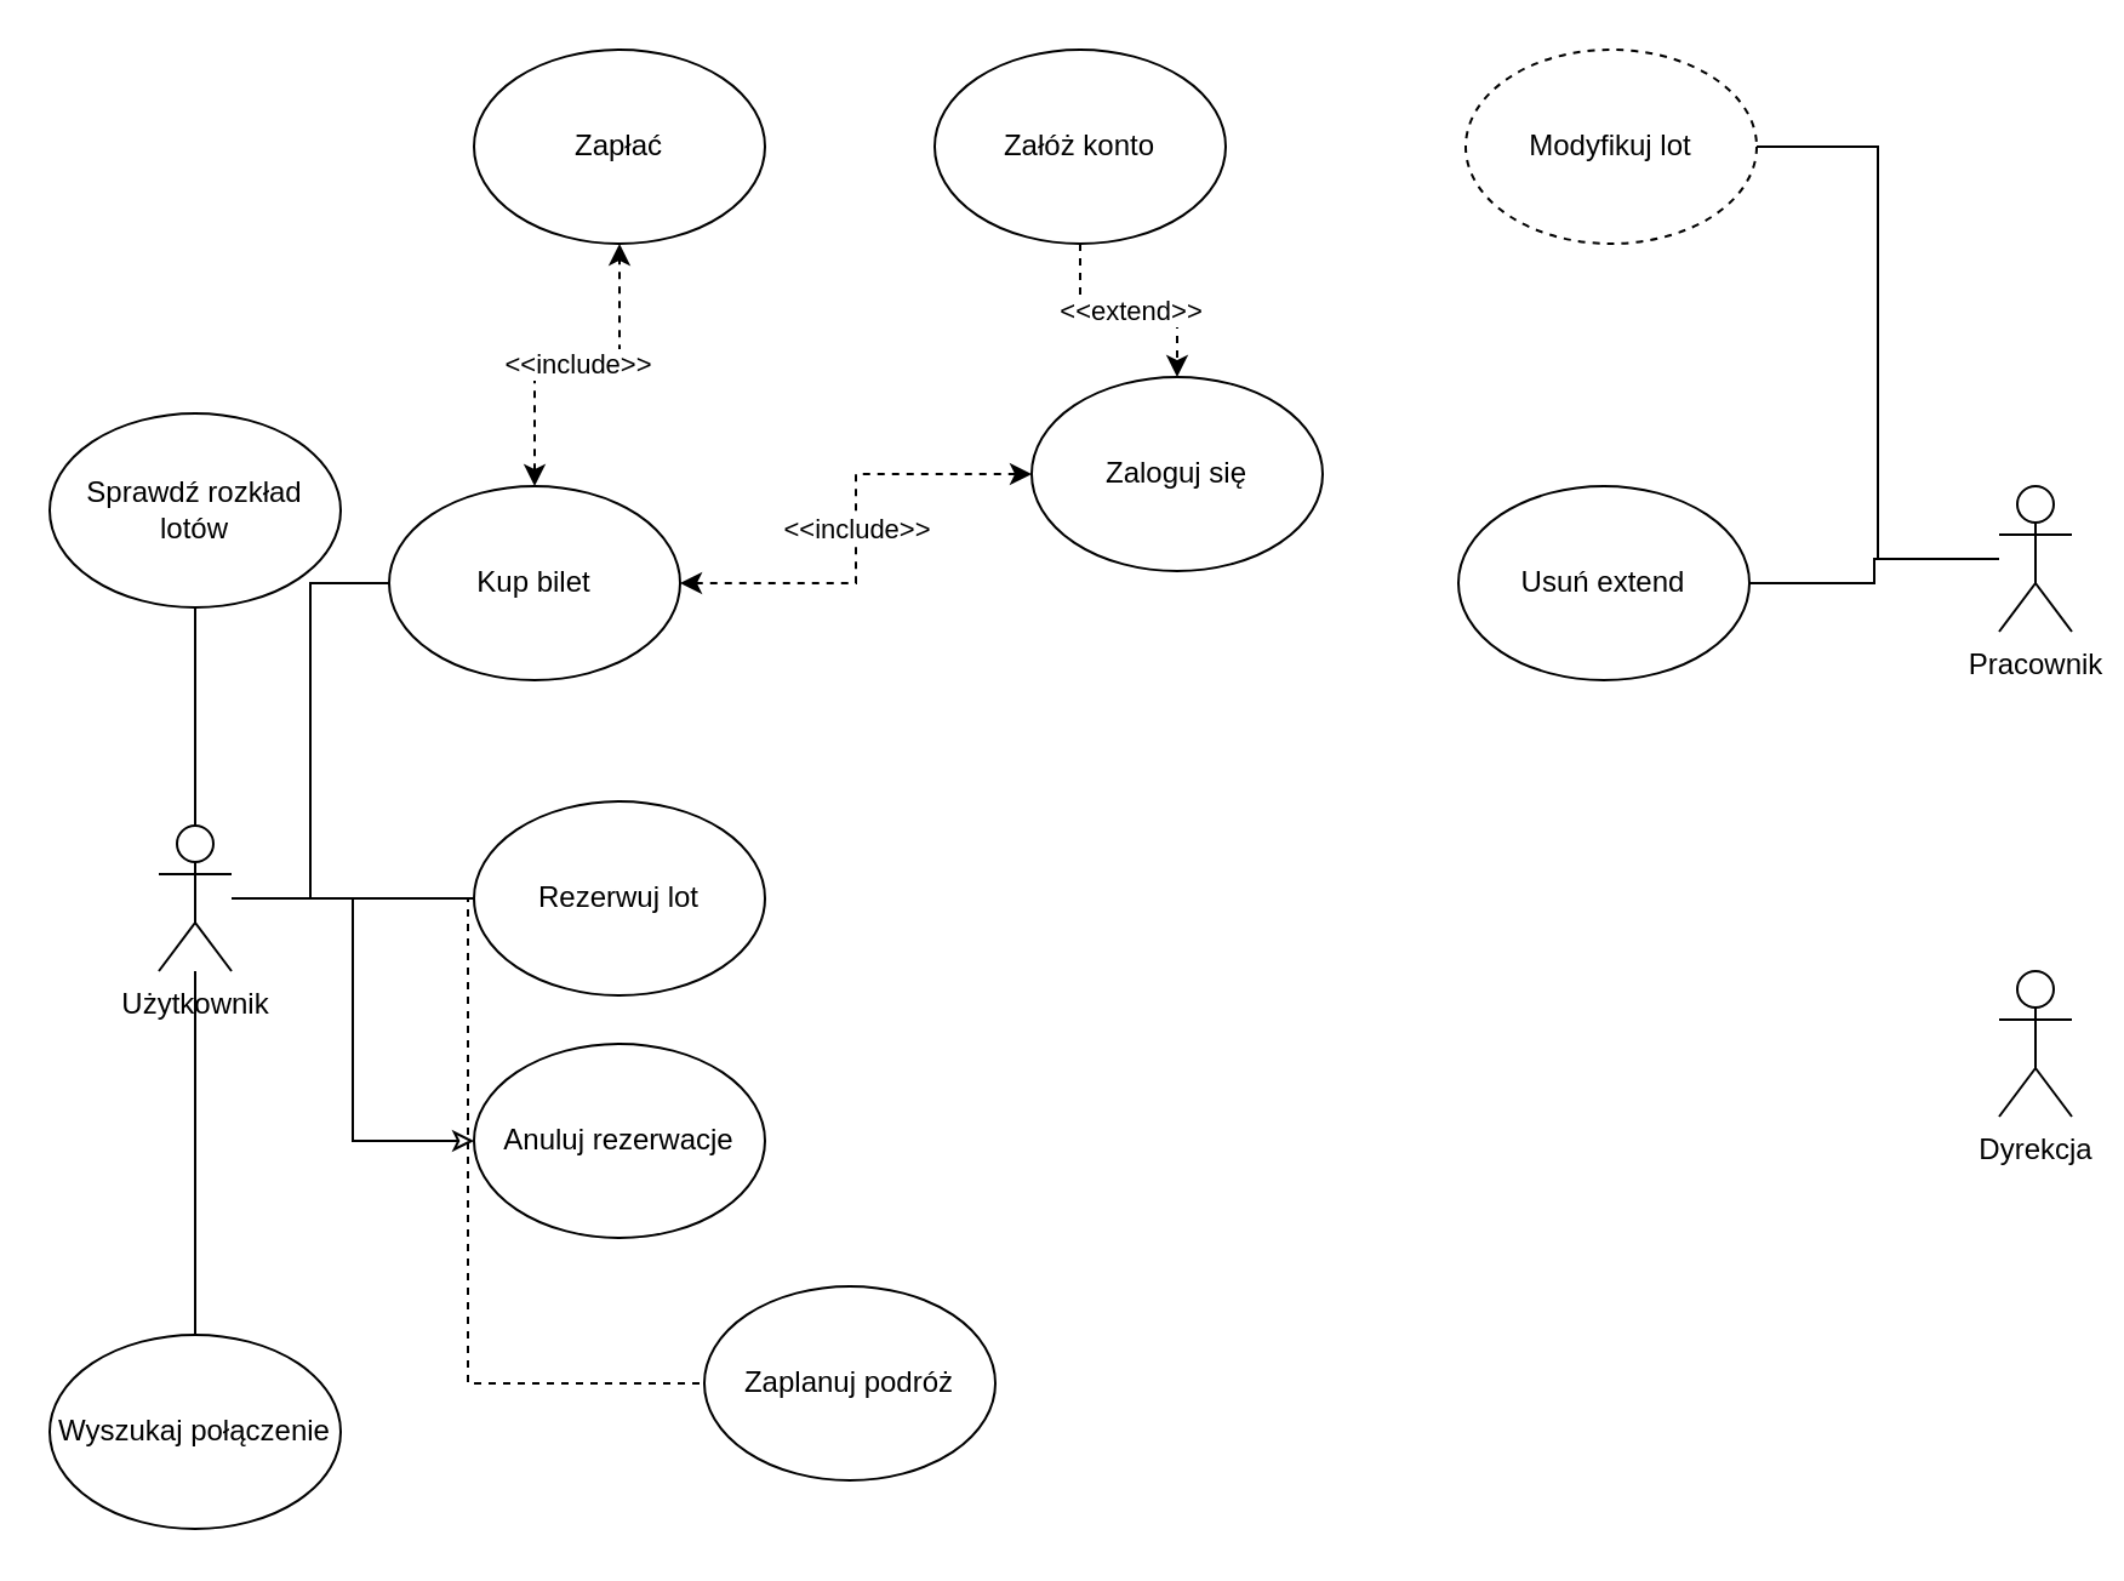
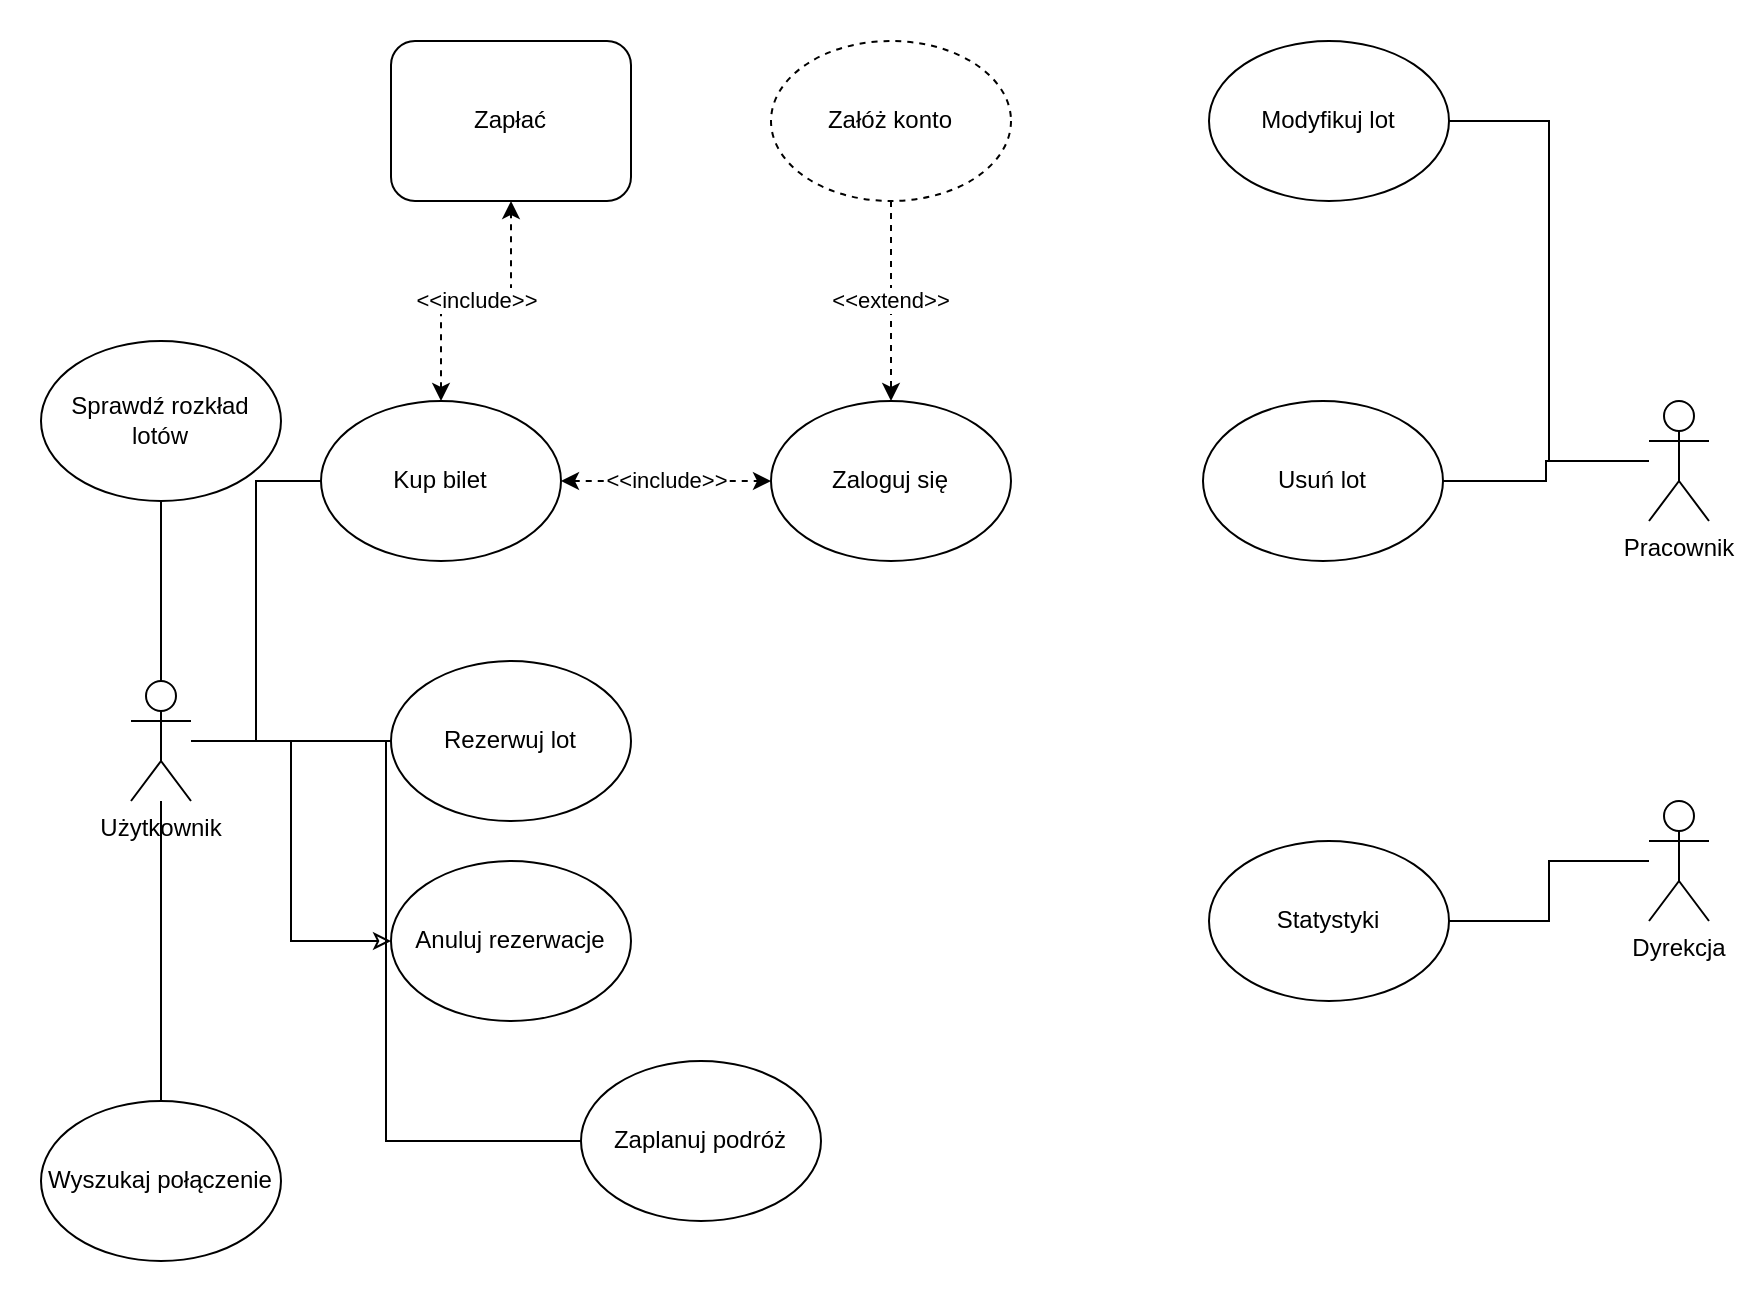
- <mxCell id="23" value="Zapłać" style="ellipse;whiteSpace=wrap;html=1;" vertex="1" parent="1"><mxGeometry y="20" width="120" height="80" as="geometry" x="195" /></mxCell>
+ <mxCell id="23" value="Zapłać" style="whiteSpace=wrap;html=1;rounded=1;" vertex="1" parent="1"><mxGeometry y="20" width="120" height="80" as="geometry" x="195" /></mxCell>
- <mxCell id="27" value="Załóż konto" style="ellipse;whiteSpace=wrap;html=1;" vertex="1" parent="1"><mxGeometry x="385" y="20" width="120" height="80" as="geometry" /></mxCell>
+ <mxCell id="27" value="Załóż konto" style="ellipse;whiteSpace=wrap;html=1;dashed=1;" vertex="1" parent="1"><mxGeometry x="385" y="20" width="120" height="80" as="geometry" /></mxCell>
- <mxCell id="14" value="Modyfikuj lot" style="ellipse;whiteSpace=wrap;html=1;dashed=1;" vertex="1" parent="1"><mxGeometry x="604" y="20" width="120" height="80" as="geometry" /></mxCell>
+ <mxCell id="14" value="Modyfikuj lot" style="ellipse;whiteSpace=wrap;html=1;" vertex="1" parent="1"><mxGeometry x="604" y="20" width="120" height="80" as="geometry" /></mxCell>
- <mxCell id="25" value="Zaloguj się" style="ellipse;whiteSpace=wrap;html=1;direction=west;" vertex="1" parent="1"><mxGeometry x="425" y="155" width="120" height="80" as="geometry" /></mxCell>
+ <mxCell id="25" value="Zaloguj się" style="ellipse;whiteSpace=wrap;html=1;direction=west;" vertex="1" parent="1"><mxGeometry x="385" y="200" width="120" height="80" as="geometry" /></mxCell>
- <mxCell id="13" value="Usuń extend" style="ellipse;whiteSpace=wrap;html=1;" vertex="1" parent="1"><mxGeometry x="601" y="200" width="120" height="80" as="geometry" /></mxCell>
+ <mxCell id="13" value="Usuń lot" style="ellipse;whiteSpace=wrap;html=1;" vertex="1" parent="1"><mxGeometry x="601" y="200" width="120" height="80" as="geometry" /></mxCell>
+ <mxCell id="11" style="edgeStyle=orthogonalEdgeStyle;rounded=0;orthogonalLoop=1;jettySize=auto;html=1;endArrow=none;endFill=0;" edge="1" parent="1" source="12" target="10"><mxGeometry relative="1" as="geometry" /></mxCell>
+ <mxCell id="12" value="Statystyki" style="ellipse;whiteSpace=wrap;html=1;" vertex="1" parent="1"><mxGeometry x="604" y="420" width="120" height="80" as="geometry" /></mxCell>
- <mxCell id="6" style="edgeStyle=orthogonalEdgeStyle;rounded=0;orthogonalLoop=1;jettySize=auto;html=1;entryX=0;entryY=0.5;entryDx=0;entryDy=0;endArrow=none;endFill=0;dashed=1;" edge="1" parent="1" source="9" target="24"><mxGeometry relative="1" as="geometry" /></mxCell>
+ <mxCell id="6" style="edgeStyle=orthogonalEdgeStyle;rounded=0;orthogonalLoop=1;jettySize=auto;html=1;entryX=0;entryY=0.5;entryDx=0;entryDy=0;endArrow=none;endFill=0;" edge="1" parent="1" source="9" target="24"><mxGeometry relative="1" as="geometry" /></mxCell>
